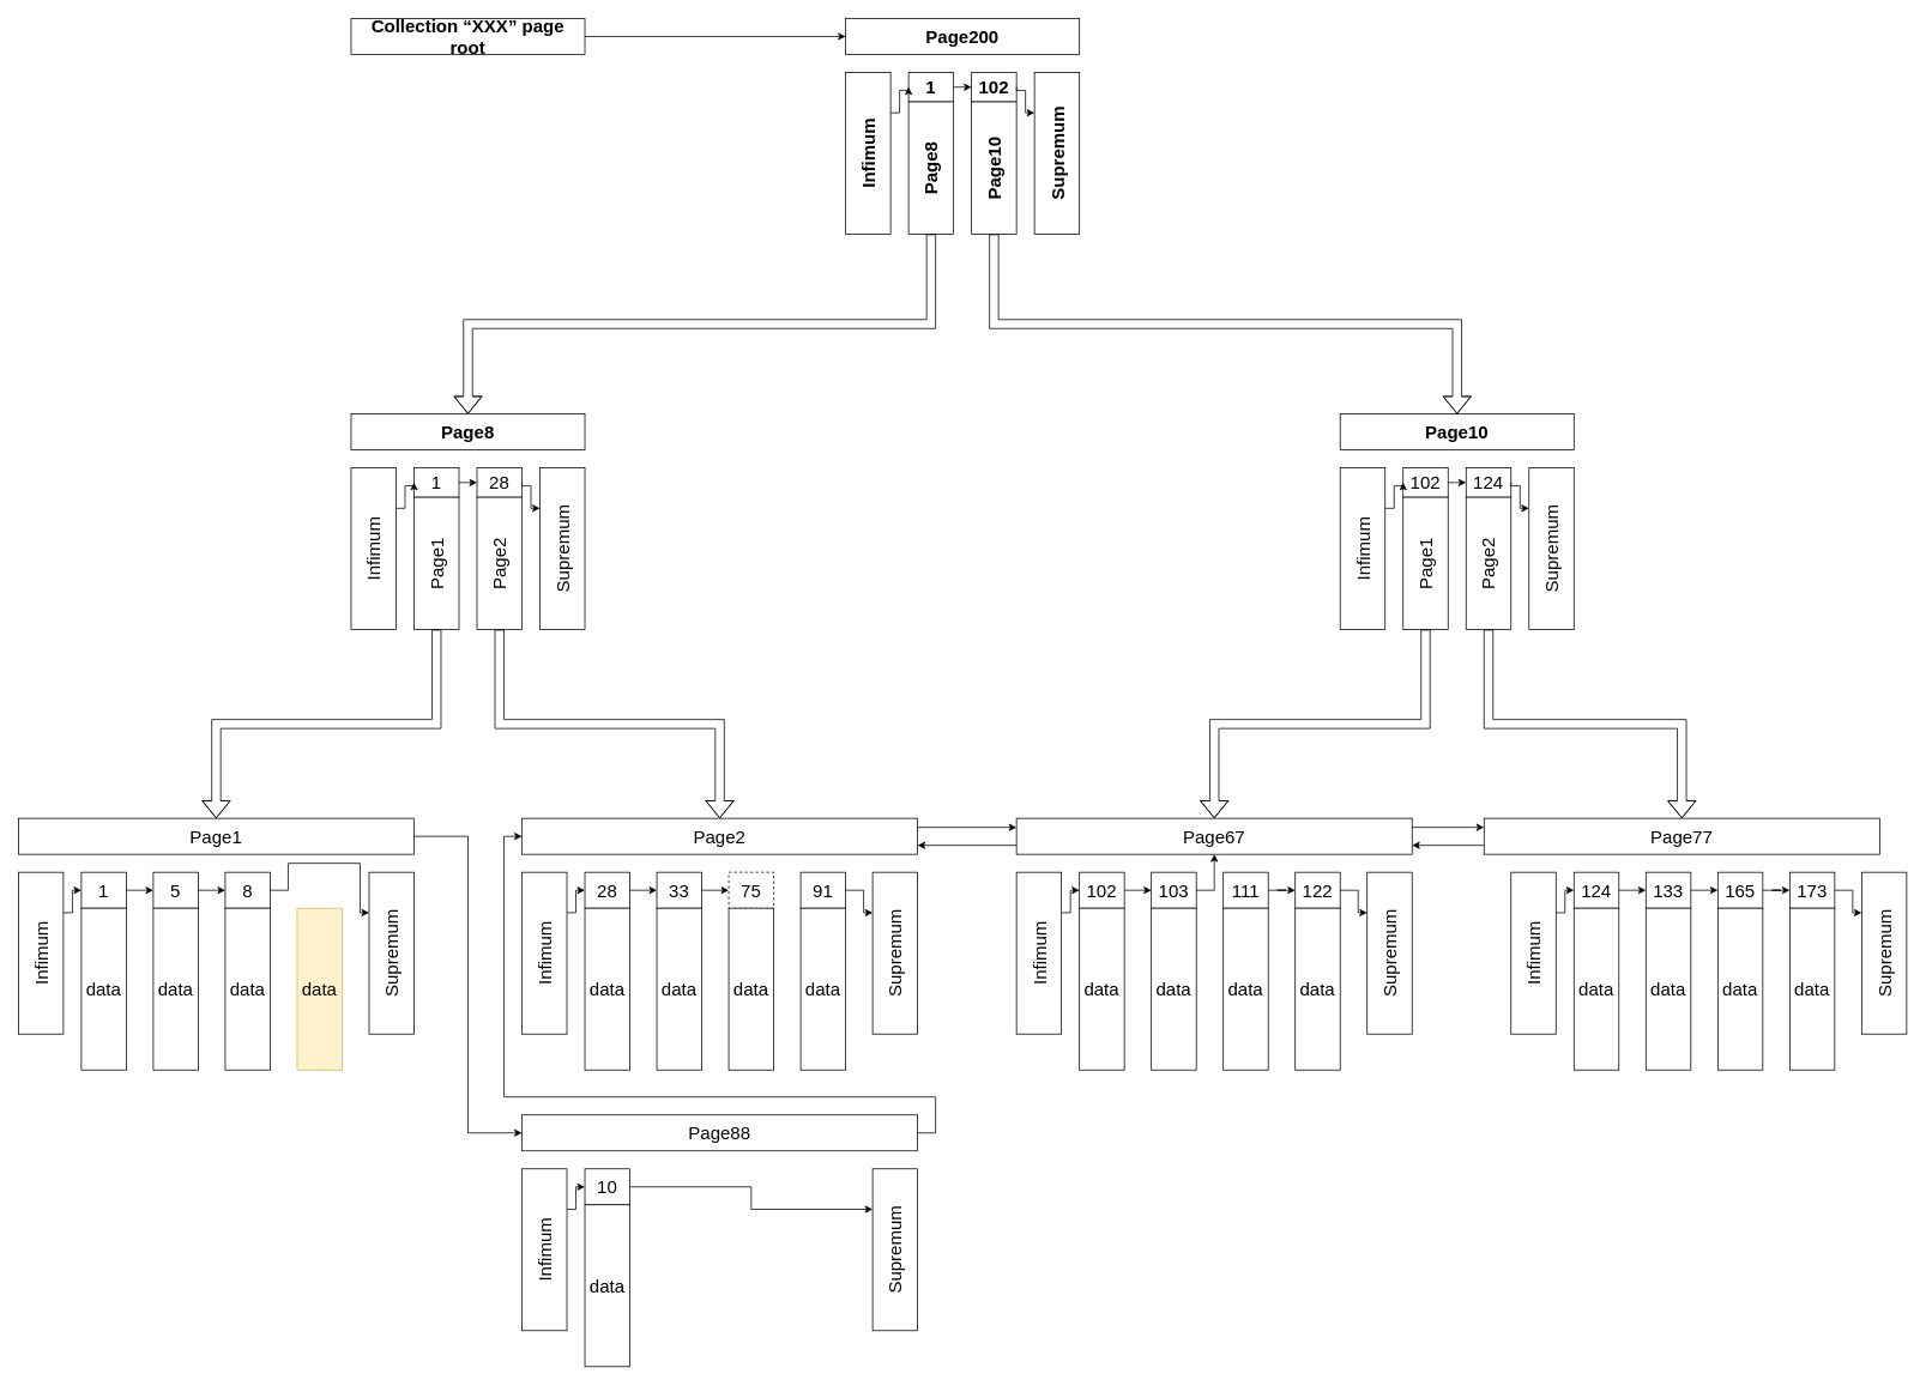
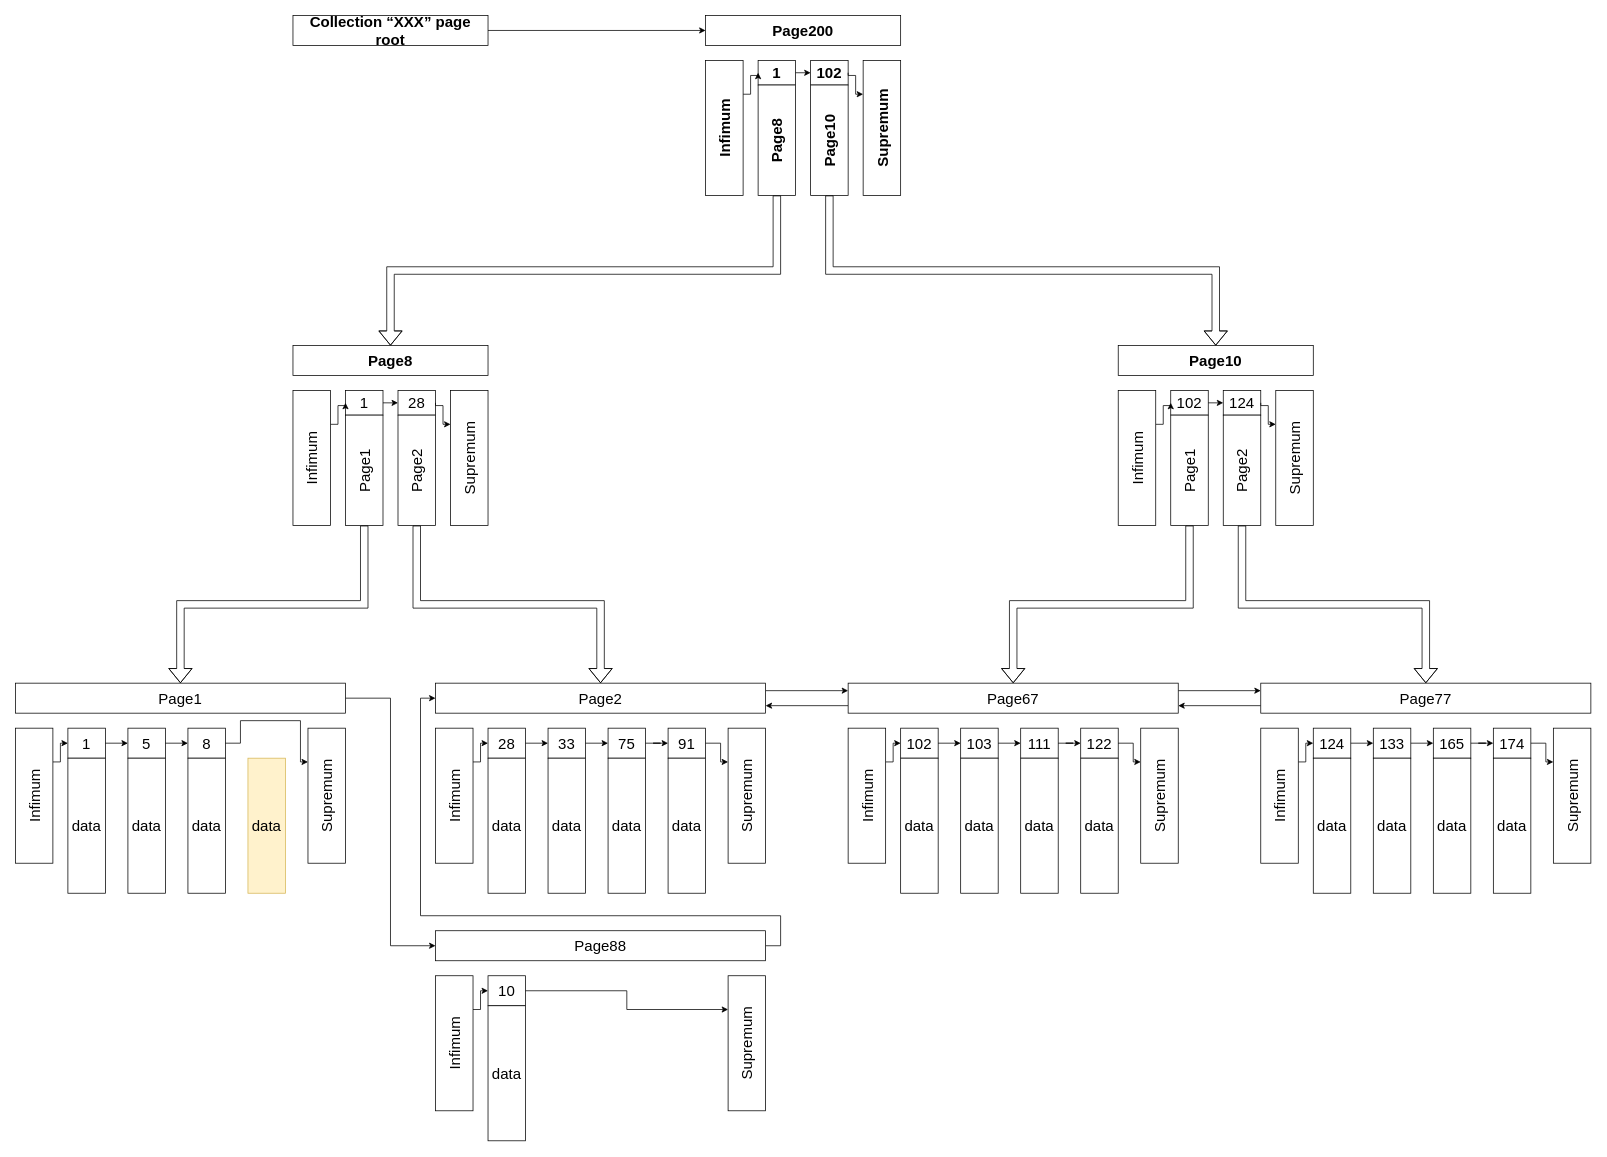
- <mxCell id="64" value="Page77" style="rounded=0;whiteSpace=wrap;html=1;fontSize=20;" parent="1" vertex="1"><mxGeometry x="1650" y="910" width="440" height="40" as="geometry" /></mxCell>
+ <mxCell id="64" value="Page77" style="rounded=0;whiteSpace=wrap;html=1;fontSize=20;" parent="1" vertex="1"><mxGeometry x="1680" y="910" width="440" height="40" as="geometry" /></mxCell>
- <mxCell id="60" style="edgeStyle=orthogonalEdgeStyle;rounded=0;orthogonalLoop=1;jettySize=auto;html=1;exitX=1;exitY=0.5;exitDx=0;exitDy=0;fontFamily=Helvetica;fontSize=20;" parent="1" source="48" target="43" edge="1"><mxGeometry relative="1" as="geometry" /></mxCell>
+ <mxCell id="60" style="edgeStyle=orthogonalEdgeStyle;rounded=0;orthogonalLoop=1;jettySize=auto;html=1;exitX=1;exitY=0.5;exitDx=0;exitDy=0;entryX=0;entryY=0.5;entryDx=0;entryDy=0;fontFamily=Helvetica;fontSize=20;" parent="1" source="48" target="51" edge="1"><mxGeometry relative="1" as="geometry" /></mxCell>
- <mxCell id="29" value="75" style="rounded=0;whiteSpace=wrap;html=1;fontSize=20;dashed=1;" parent="28" vertex="1"><mxGeometry width="50" height="40" as="geometry" /></mxCell>
+ <mxCell id="29" value="75" style="rounded=0;whiteSpace=wrap;html=1;fontSize=20;" parent="28" vertex="1"><mxGeometry width="50" height="40" as="geometry" /></mxCell>
+ <mxCell id="39" style="edgeStyle=orthogonalEdgeStyle;rounded=0;orthogonalLoop=1;jettySize=auto;html=1;exitX=1;exitY=0.5;exitDx=0;exitDy=0;fontFamily=Helvetica;fontSize=20;" parent="1" source="29" target="32" edge="1"><mxGeometry relative="1" as="geometry" /></mxCell>
- <mxCell id="75" value="173" style="rounded=0;whiteSpace=wrap;html=1;fontSize=20;" parent="74" vertex="1"><mxGeometry width="50" height="40" as="geometry" /></mxCell>
+ <mxCell id="75" value="174" style="rounded=0;whiteSpace=wrap;html=1;fontSize=20;" parent="74" vertex="1"><mxGeometry width="50" height="40" as="geometry" /></mxCell>
